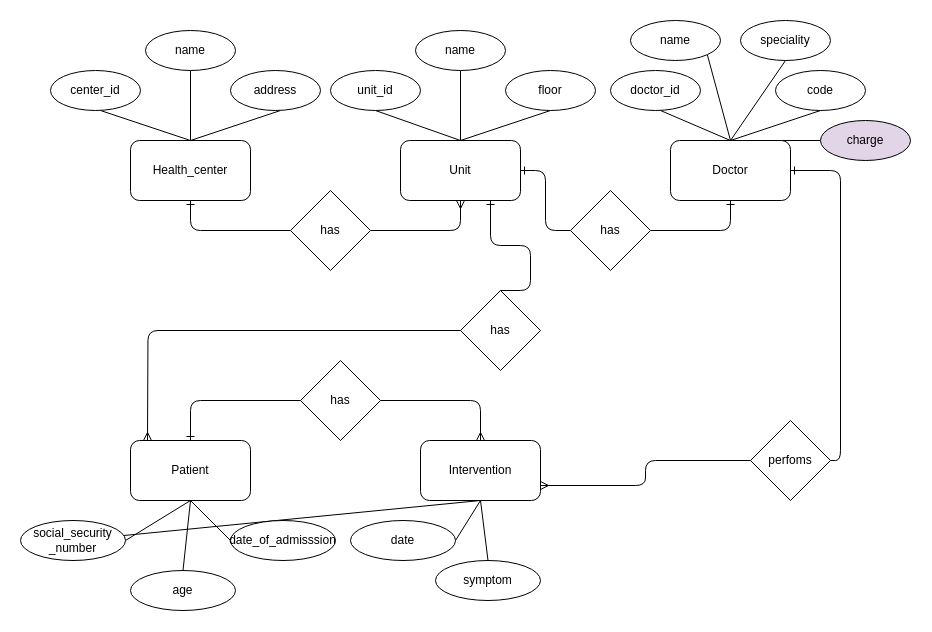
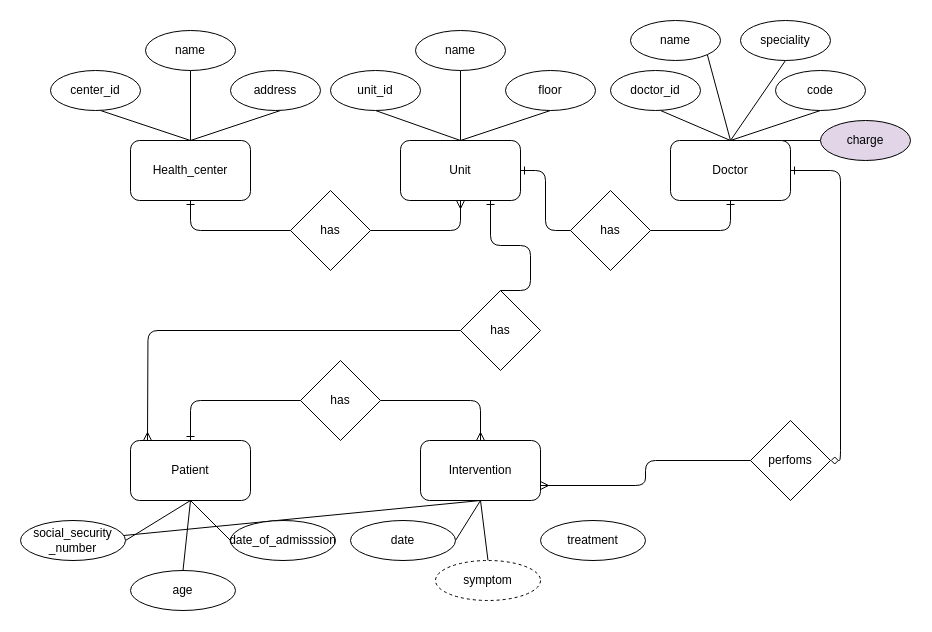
- <mxCell id="18" style="edgeStyle=orthogonalEdgeStyle;html=1;exitX=1;exitY=0.5;exitDx=0;exitDy=0;entryX=1;entryY=0.5;entryDx=0;entryDy=0;startArrow=ERone;startFill=0;endArrow=none;endFill=0;" edge="1" parent="1" source="20" target="51"><mxGeometry relative="1" as="geometry" /></mxCell>
+ <mxCell id="18" style="edgeStyle=orthogonalEdgeStyle;html=1;exitX=1;exitY=0.5;exitDx=0;exitDy=0;entryX=1;entryY=0.5;entryDx=0;entryDy=0;startArrow=ERone;startFill=0;endArrow=diamond;endFill=0;" edge="1" parent="1" source="20" target="51"><mxGeometry relative="1" as="geometry" /></mxCell>
+ <mxCell id="45" value="treatment" style="ellipse;whiteSpace=wrap;html=1;" vertex="1" parent="1"><mxGeometry x="540" y="520" width="105" height="40" as="geometry" /></mxCell>
- <mxCell id="44" value="symptom" style="ellipse;whiteSpace=wrap;html=1;" vertex="1" parent="1"><mxGeometry x="435" y="560" width="105" height="40" as="geometry" /></mxCell>
+ <mxCell id="44" value="symptom" style="ellipse;whiteSpace=wrap;html=1;dashed=1;" vertex="1" parent="1"><mxGeometry x="435" y="560" width="105" height="40" as="geometry" /></mxCell>
